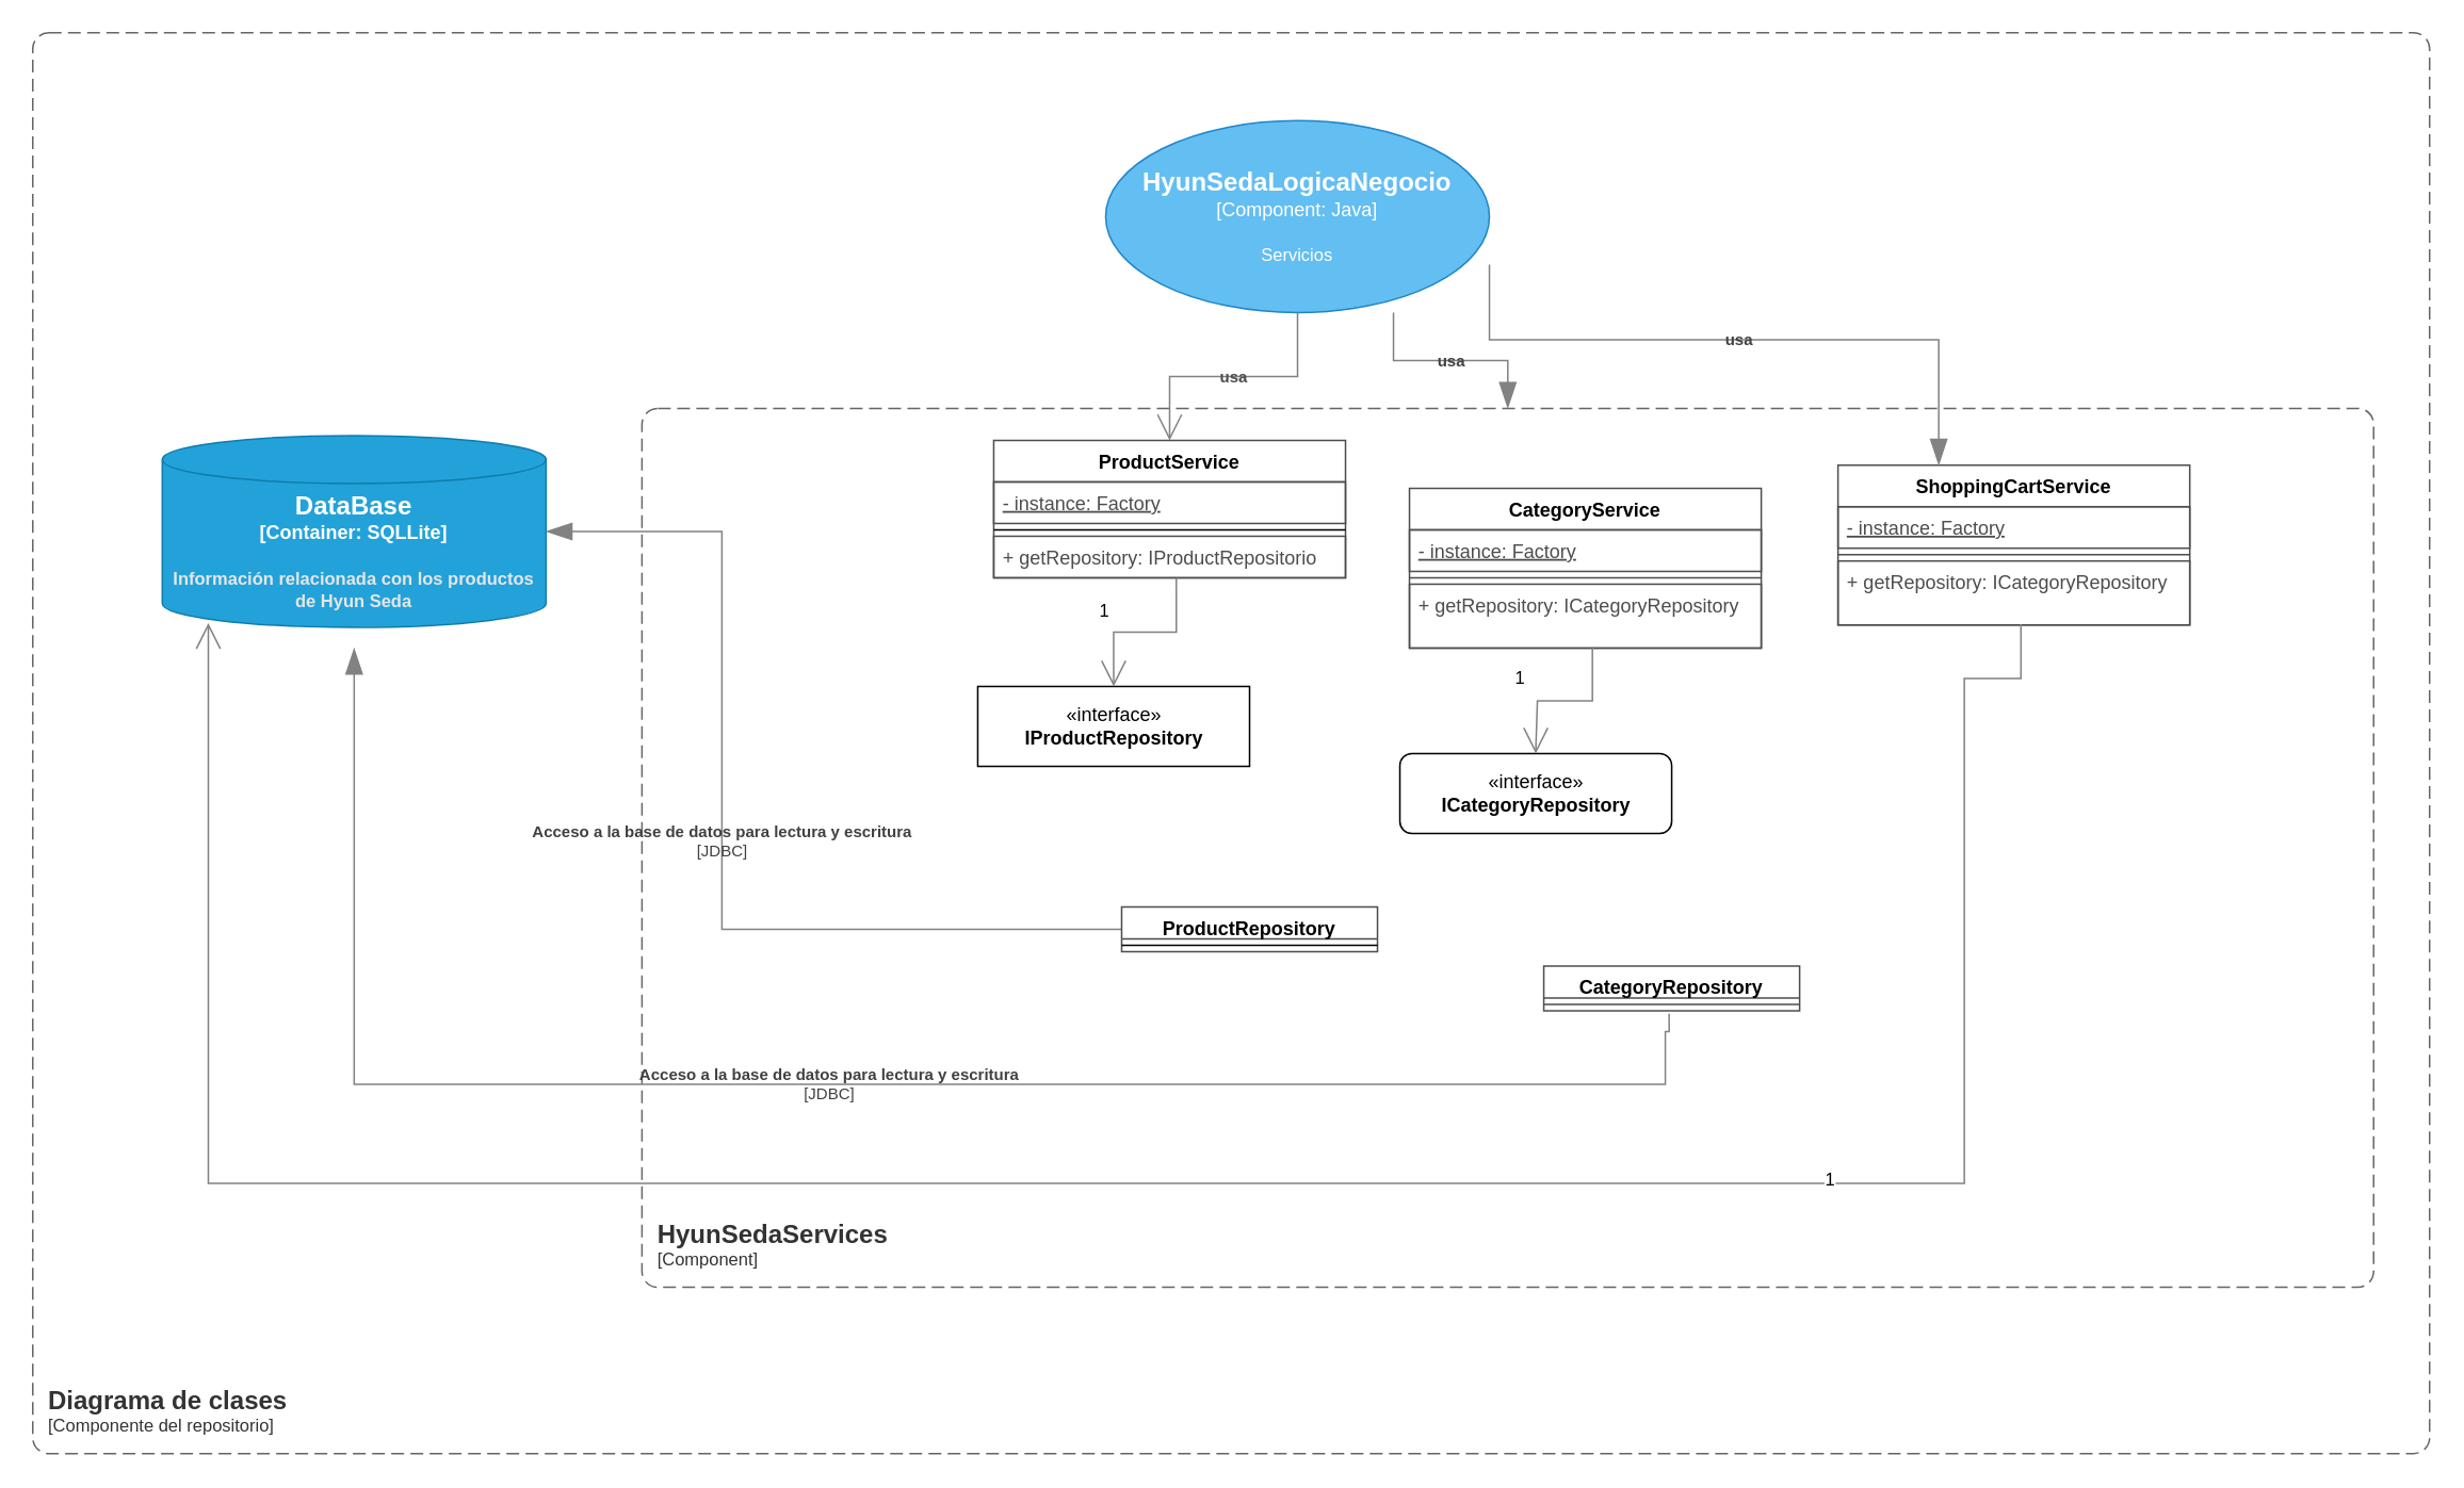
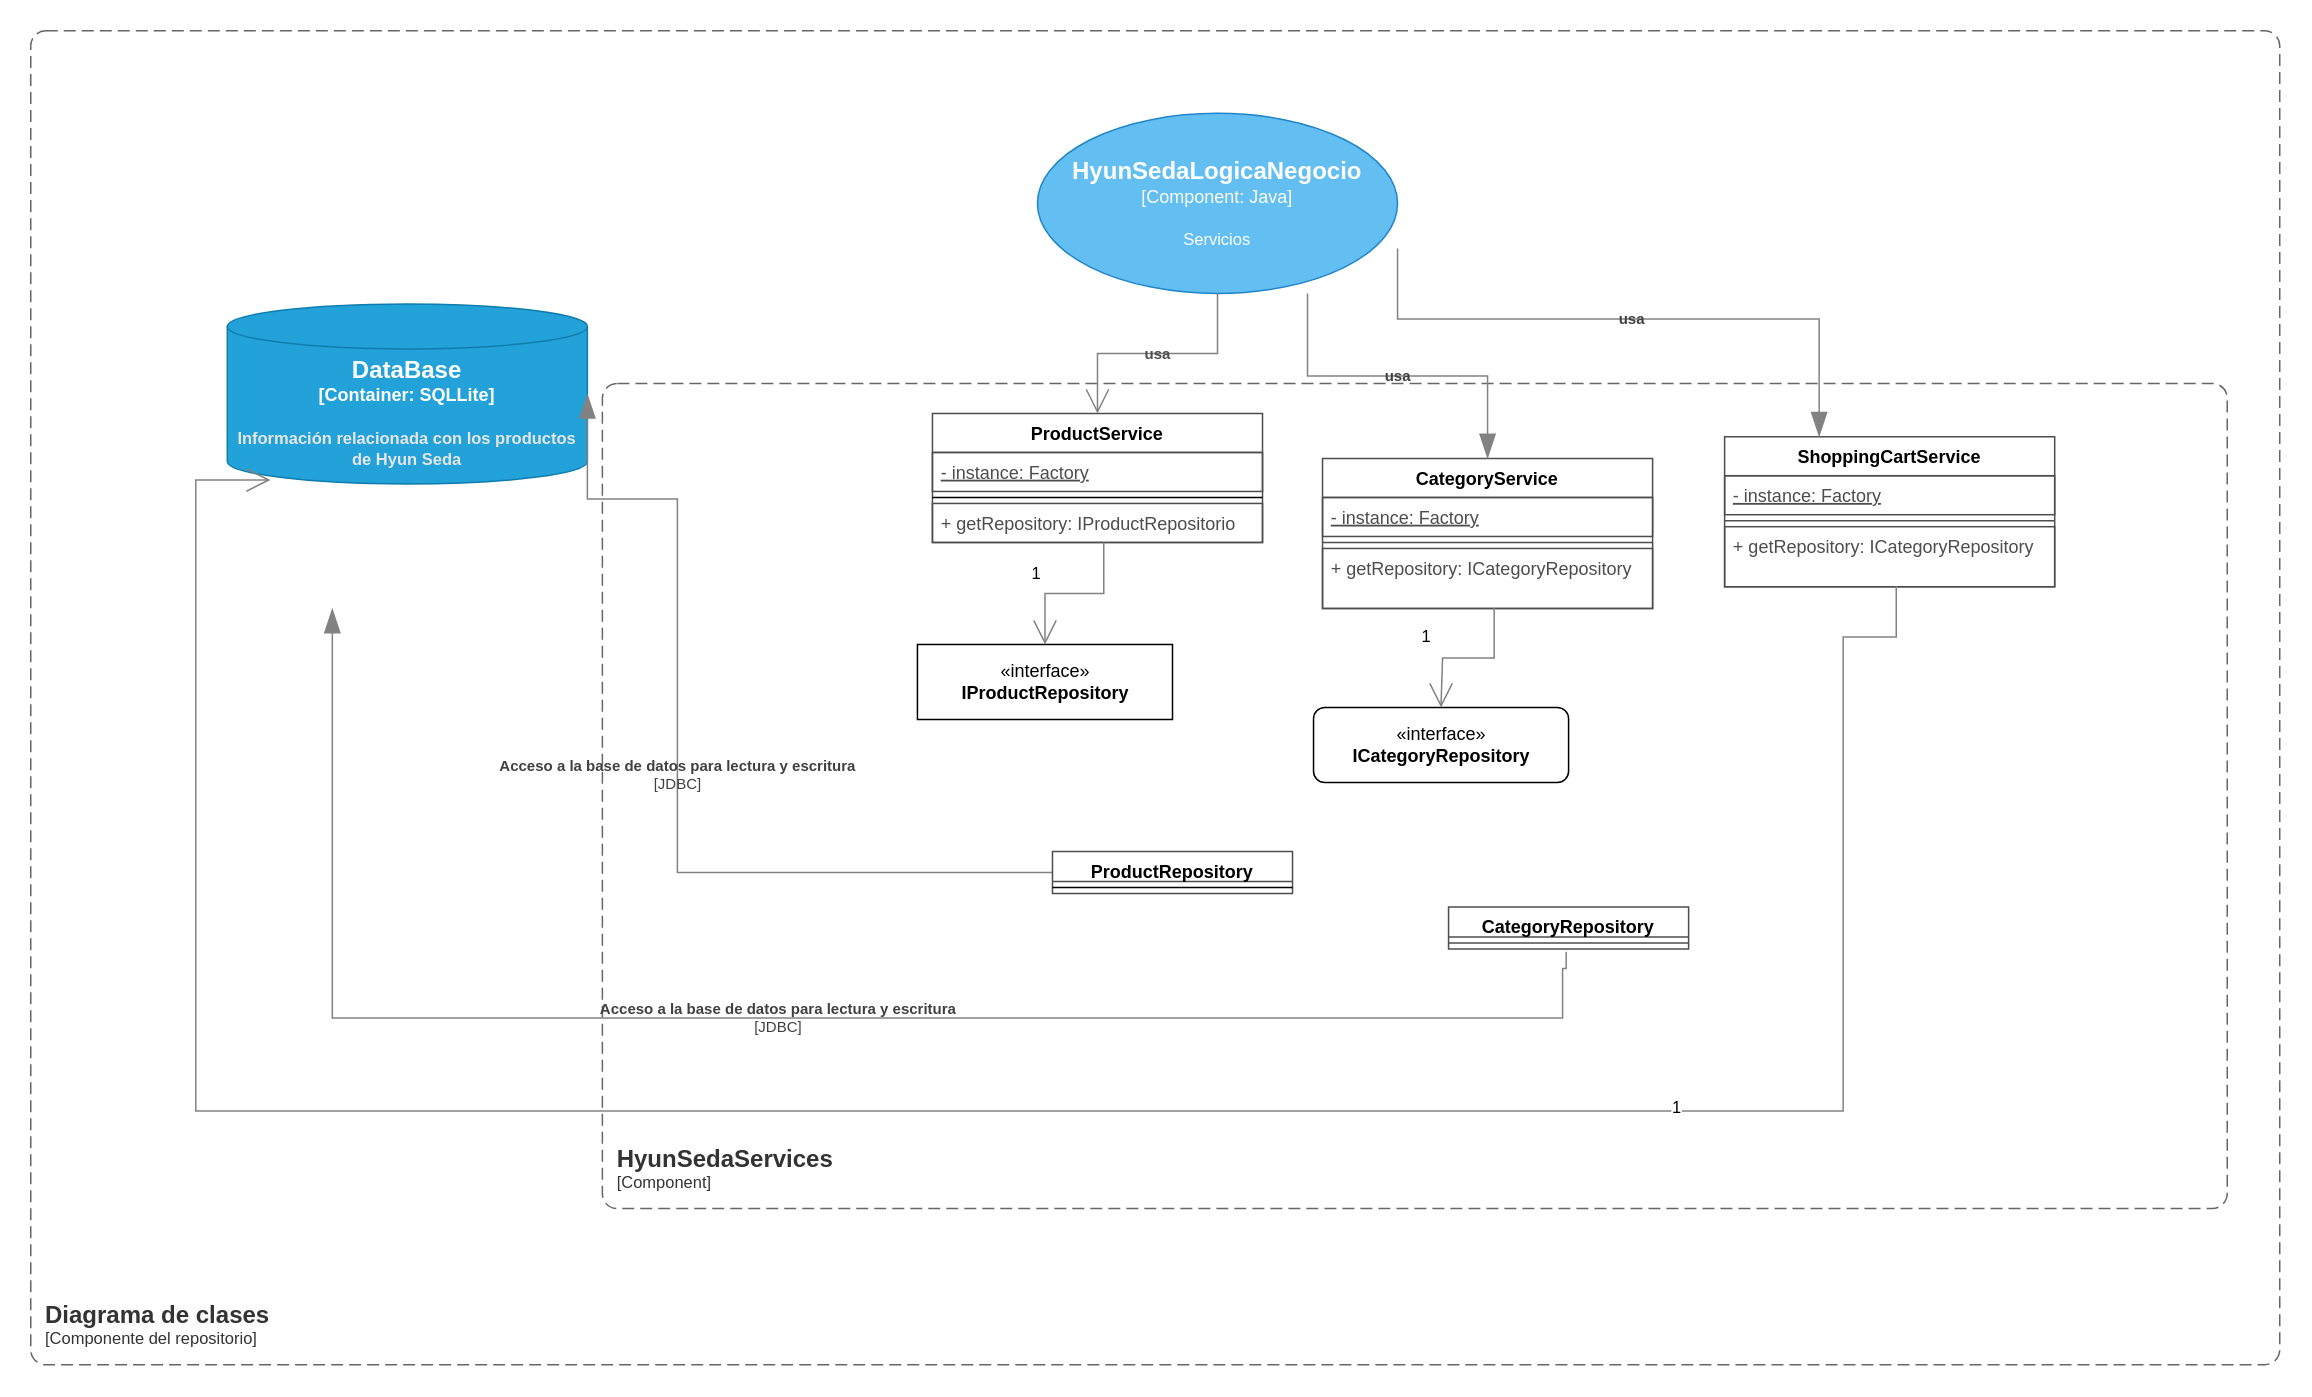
- <mxCell id="20" value="&lt;div style=&quot;text-align: left&quot;&gt;&lt;div style=&quot;text-align: center&quot;&gt;&lt;b&gt;usa&lt;/b&gt;&lt;/div&gt;&lt;/div&gt;" style="endArrow=blockThin;html=1;fontSize=10;fontColor=#404040;strokeWidth=1;endFill=1;strokeColor=#828282;elbow=vertical;metaEdit=1;endSize=14;startSize=14;jumpStyle=arc;jumpSize=16;rounded=0;edgeStyle=orthogonalEdgeStyle;exitX=0.75;exitY=1;exitDx=0;exitDy=0;exitPerimeter=0;labelBackgroundColor=none;" parent="1" source="8" target="2" edge="1"><mxGeometry width="240" relative="1" as="geometry"><mxPoint x="871" y="225" as="sourcePoint" /><mxPoint x="1111" y="225" as="targetPoint" /></mxGeometry></mxCell>
+ <mxCell id="20" value="&lt;div style=&quot;text-align: left&quot;&gt;&lt;div style=&quot;text-align: center&quot;&gt;&lt;b&gt;usa&lt;/b&gt;&lt;/div&gt;&lt;/div&gt;" style="endArrow=blockThin;html=1;fontSize=10;fontColor=#404040;strokeWidth=1;endFill=1;strokeColor=#828282;elbow=vertical;metaEdit=1;endSize=14;startSize=14;jumpStyle=arc;jumpSize=16;rounded=0;edgeStyle=orthogonalEdgeStyle;exitX=0.75;exitY=1;exitDx=0;exitDy=0;exitPerimeter=0;entryX=0.5;entryY=0;entryDx=0;entryDy=0;labelBackgroundColor=none;" parent="1" source="8" target="16" edge="1"><mxGeometry width="240" relative="1" as="geometry"><mxPoint x="871" y="225" as="sourcePoint" /><mxPoint x="1111" y="225" as="targetPoint" /></mxGeometry></mxCell>
- <mxCell id="3" value="&lt;font style=&quot;font-size: 16px&quot;&gt;&lt;b&gt;DataBase&lt;/font&gt;&lt;div&gt;[Container:&amp;nbsp;SQLLite]&lt;/div&gt;&lt;br&gt;&lt;div&gt;&lt;font style=&quot;font-size: 11px&quot;&gt;&lt;font color=&quot;#E6E6E6&quot;&gt;Información relacionada con los productos de Hyun Seda&lt;/font&gt;&lt;/div&gt;" style="shape=cylinder3;size=15;whiteSpace=wrap;html=1;boundedLbl=1;rounded=0;labelBackgroundColor=none;fillColor=#23A2D9;fontSize=12;fontColor=#ffffff;align=center;strokeColor=#0E7DAD;metaEdit=1;points=[[0.5,0,0],[1,0.25,0],[1,0.5,0],[1,0.75,0],[0.5,1,0],[0,0.75,0],[0,0.5,0],[0,0.25,0]];resizable=0;" parent="1" vertex="1"><mxGeometry x="101" y="272" width="240" height="120" as="geometry" /></mxCell>
+ <mxCell id="3" value="&lt;font style=&quot;font-size: 16px&quot;&gt;&lt;b&gt;DataBase&lt;/font&gt;&lt;div&gt;[Container:&amp;nbsp;SQLLite]&lt;/div&gt;&lt;br&gt;&lt;div&gt;&lt;font style=&quot;font-size: 11px&quot;&gt;&lt;font color=&quot;#E6E6E6&quot;&gt;Información relacionada con los productos de Hyun Seda&lt;/font&gt;&lt;/div&gt;" style="shape=cylinder3;size=15;whiteSpace=wrap;html=1;boundedLbl=1;rounded=0;labelBackgroundColor=none;fillColor=#23A2D9;fontSize=12;fontColor=#ffffff;align=center;strokeColor=#0E7DAD;metaEdit=1;points=[[0.5,0,0],[1,0.25,0],[1,0.5,0],[1,0.75,0],[0.5,1,0],[0,0.75,0],[0,0.5,0],[0,0.25,0]];resizable=0;" parent="1" vertex="1"><mxGeometry x="151" y="202" width="240" height="120" as="geometry" /></mxCell>
